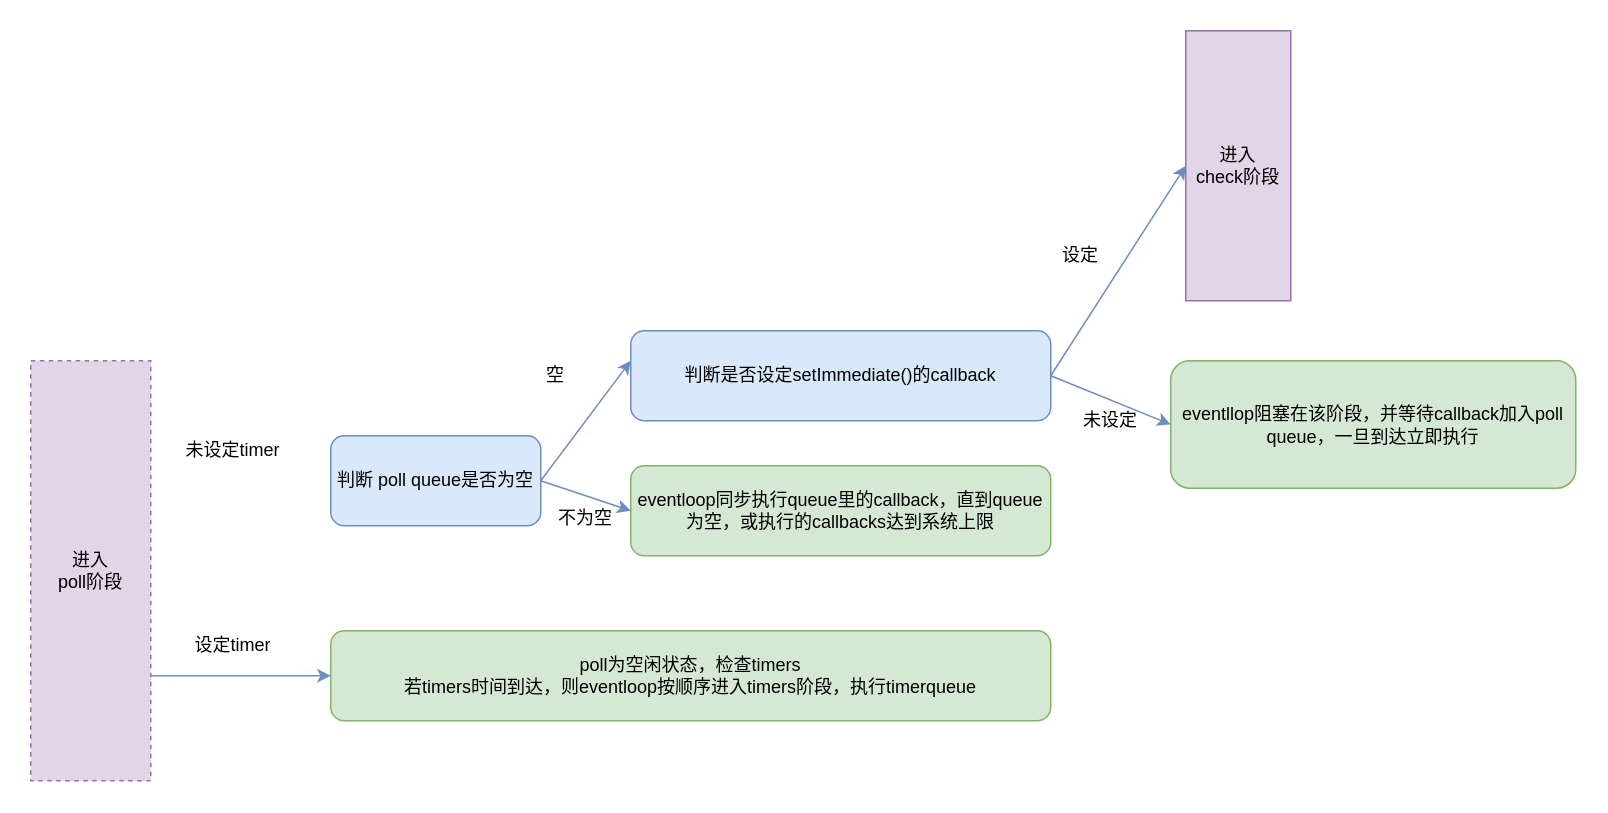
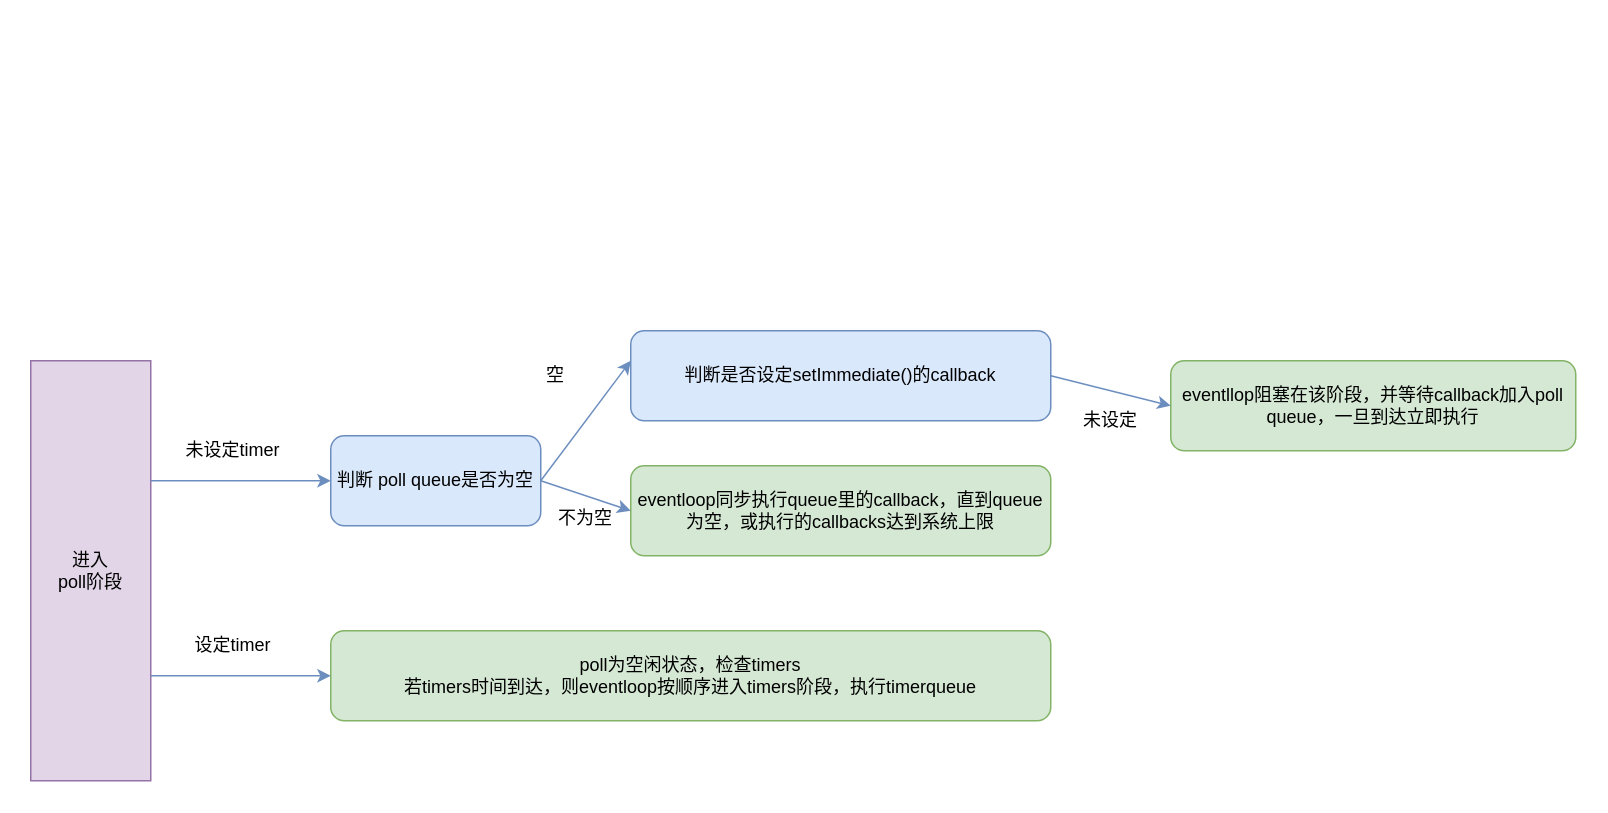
- <mxCell id="20" value="进入&lt;br&gt;check阶段" style="rounded=0;whiteSpace=wrap;html=1;fillColor=#e1d5e7;strokeColor=#9673a6;" vertex="1" parent="1"><mxGeometry x="790" y="20" width="70" height="180" as="geometry" /></mxCell>
- <mxCell id="18" value="设定" style="text;html=1;strokeColor=none;fillColor=none;align=center;verticalAlign=middle;whiteSpace=wrap;rounded=0;" vertex="1" parent="1"><mxGeometry x="700" width="40" height="20" as="geometry" y="160" /></mxCell>
- <mxCell id="16" value="" style="endArrow=classic;html=1;exitX=1;exitY=0.5;exitDx=0;exitDy=0;entryX=0;entryY=0.5;entryDx=0;entryDy=0;fillColor=#dae8fc;strokeColor=#6c8ebf;" edge="1" parent="1" source="9" target="20"><mxGeometry width="50" height="50" relative="1" as="geometry"><mxPoint x="540" y="240" as="sourcePoint" /><mxPoint x="600" y="170" as="targetPoint" /></mxGeometry></mxCell>
- <mxCell id="15" value="eventllop阻塞在该阶段，并等待callback加入poll queue，一旦到达立即执行" style="rounded=1;whiteSpace=wrap;html=1;fillColor=#d5e8d4;strokeColor=#82b366;" vertex="1" parent="1"><mxGeometry x="780" y="240" width="270" height="85" as="geometry" /></mxCell>
+ <mxCell id="15" value="eventllop阻塞在该阶段，并等待callback加入poll queue，一旦到达立即执行" style="rounded=1;whiteSpace=wrap;html=1;fillColor=#d5e8d4;strokeColor=#82b366;" vertex="1" parent="1"><mxGeometry x="780" y="240" width="270" height="60" as="geometry" /></mxCell>
+ <mxCell id="4" value="" style="endArrow=classic;html=1;exitX=1;exitY=0.286;exitDx=0;exitDy=0;entryX=0;entryY=0.5;entryDx=0;entryDy=0;exitPerimeter=0;fillColor=#dae8fc;strokeColor=#6c8ebf;" edge="1" parent="1" source="2" target="3"><mxGeometry width="50" height="50" relative="1" as="geometry"><mxPoint x="120" y="320" as="sourcePoint" /><mxPoint x="170" y="270" as="targetPoint" /></mxGeometry></mxCell>
- <mxCell id="2" value="进入&lt;br&gt;poll阶段" style="rounded=0;whiteSpace=wrap;html=1;fillColor=#e1d5e7;strokeColor=#9673a6;dashed=1;" vertex="1" parent="1"><mxGeometry x="20" y="240" width="80" height="280" as="geometry" /></mxCell>
+ <mxCell id="2" value="进入&lt;br&gt;poll阶段" style="rounded=0;whiteSpace=wrap;html=1;fillColor=#e1d5e7;strokeColor=#9673a6;" vertex="1" parent="1"><mxGeometry x="20" y="240" width="80" height="280" as="geometry" /></mxCell>
